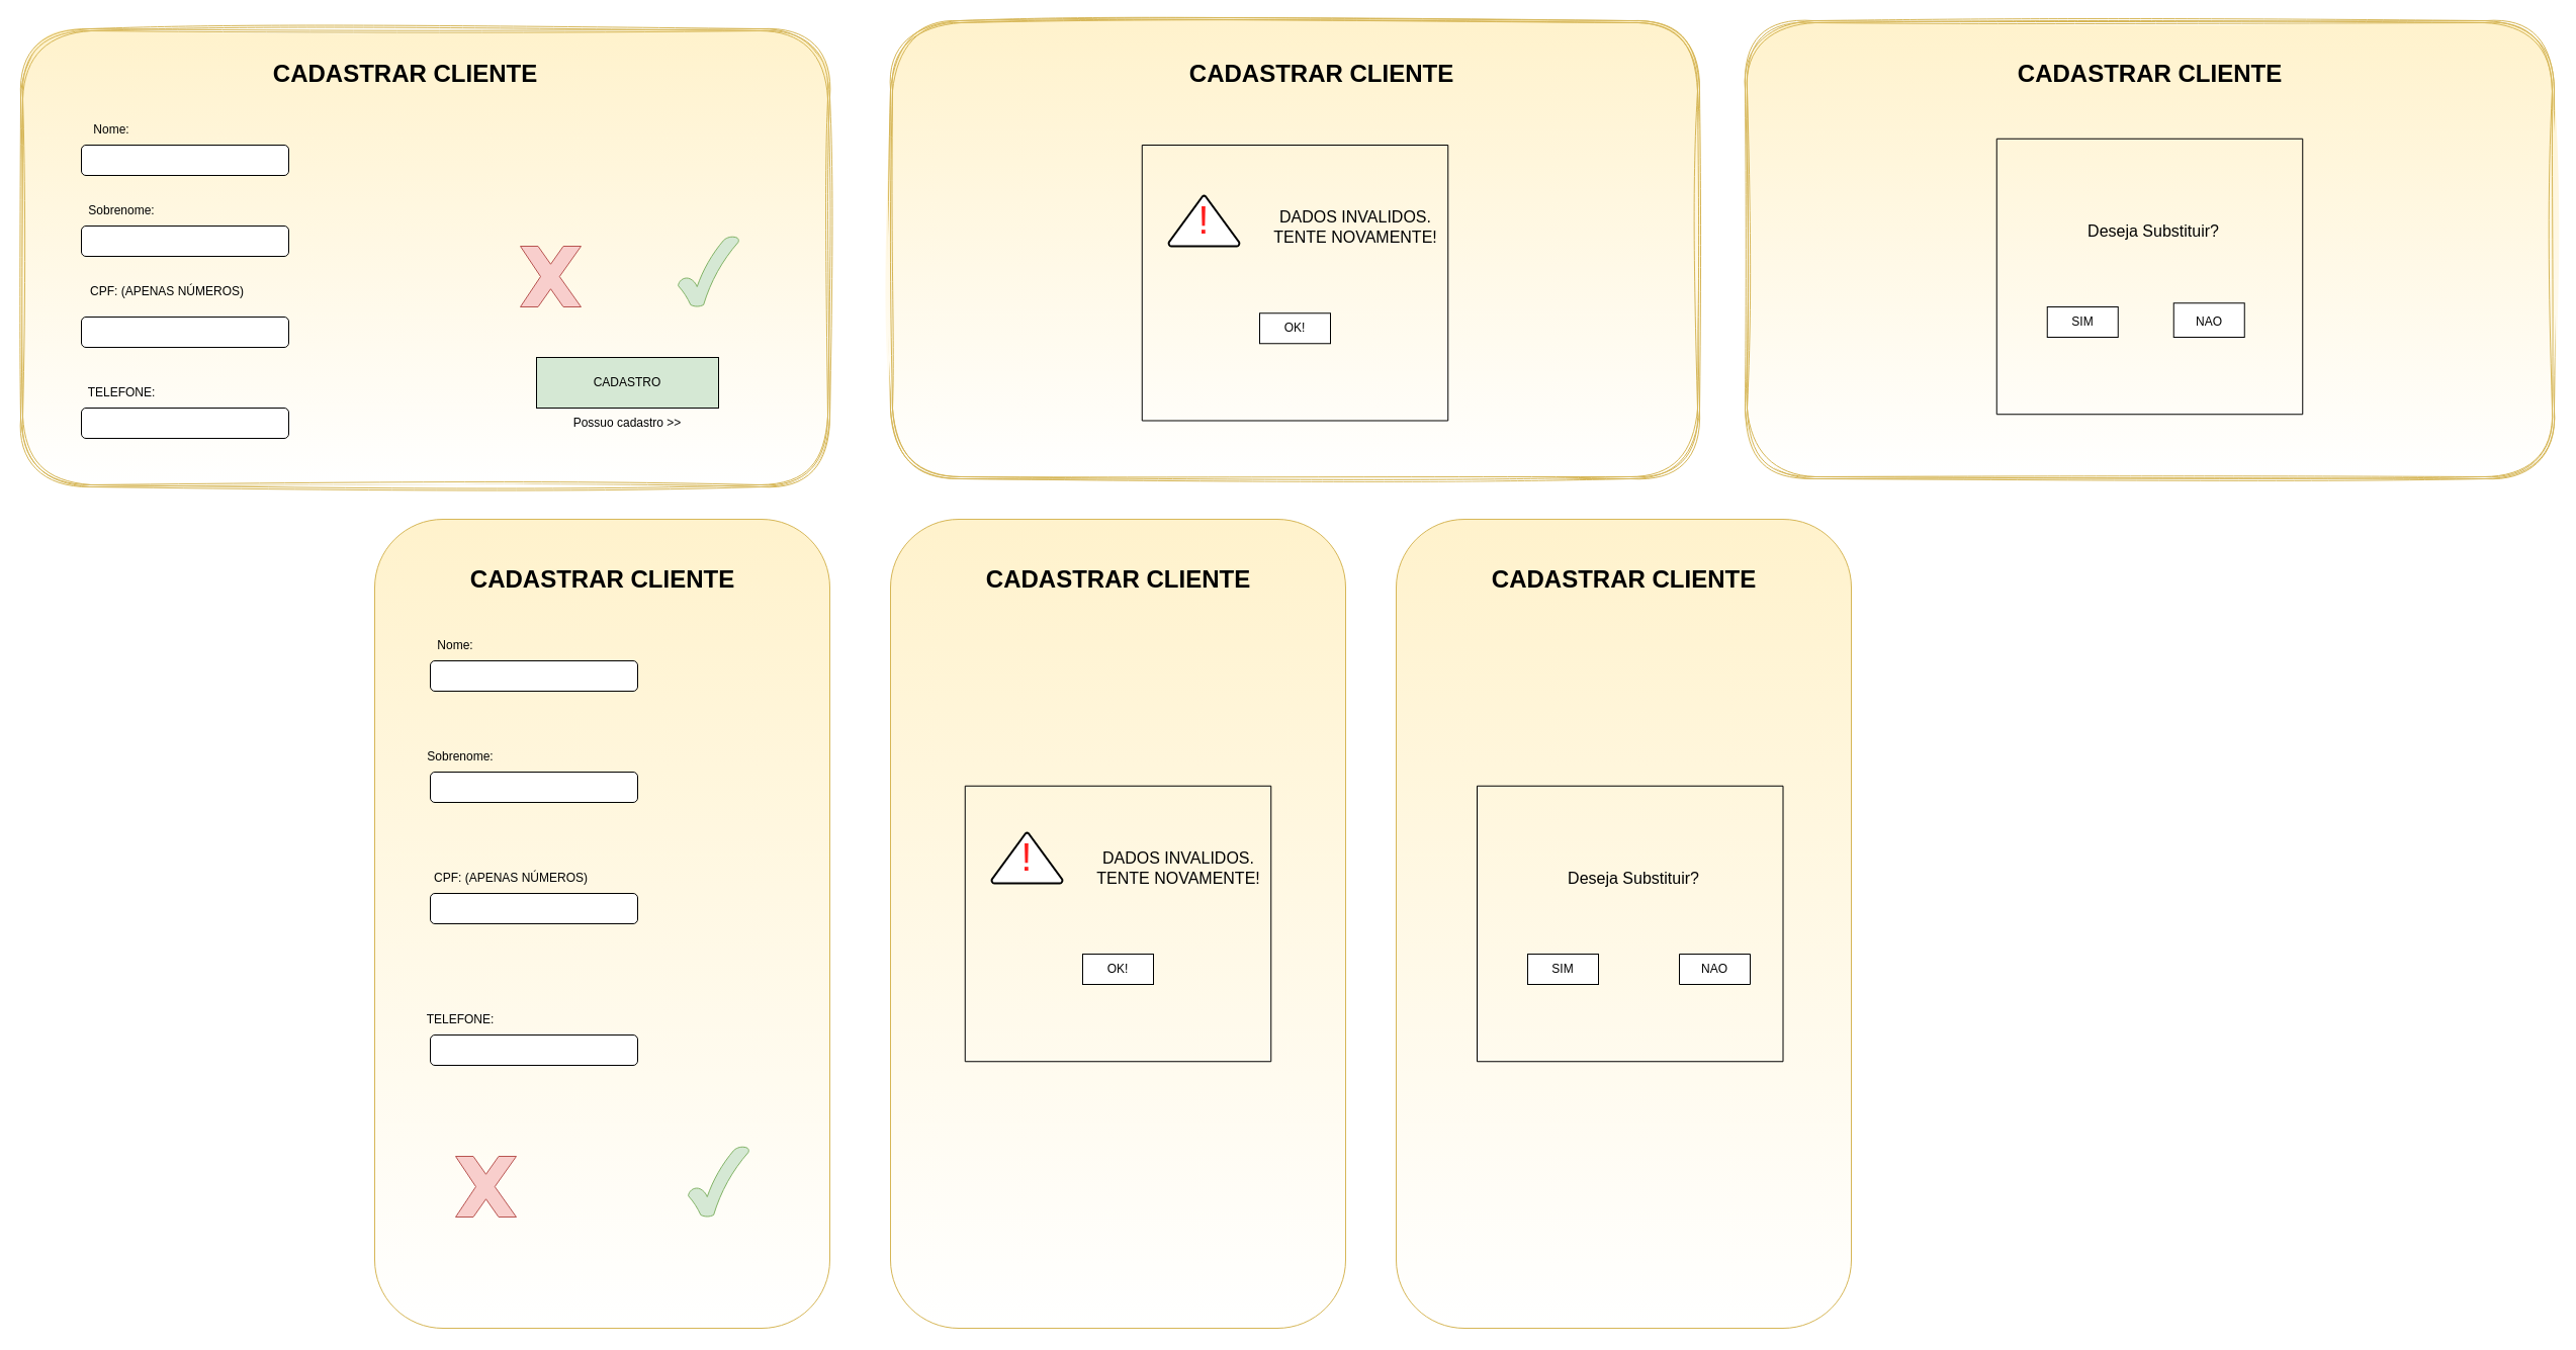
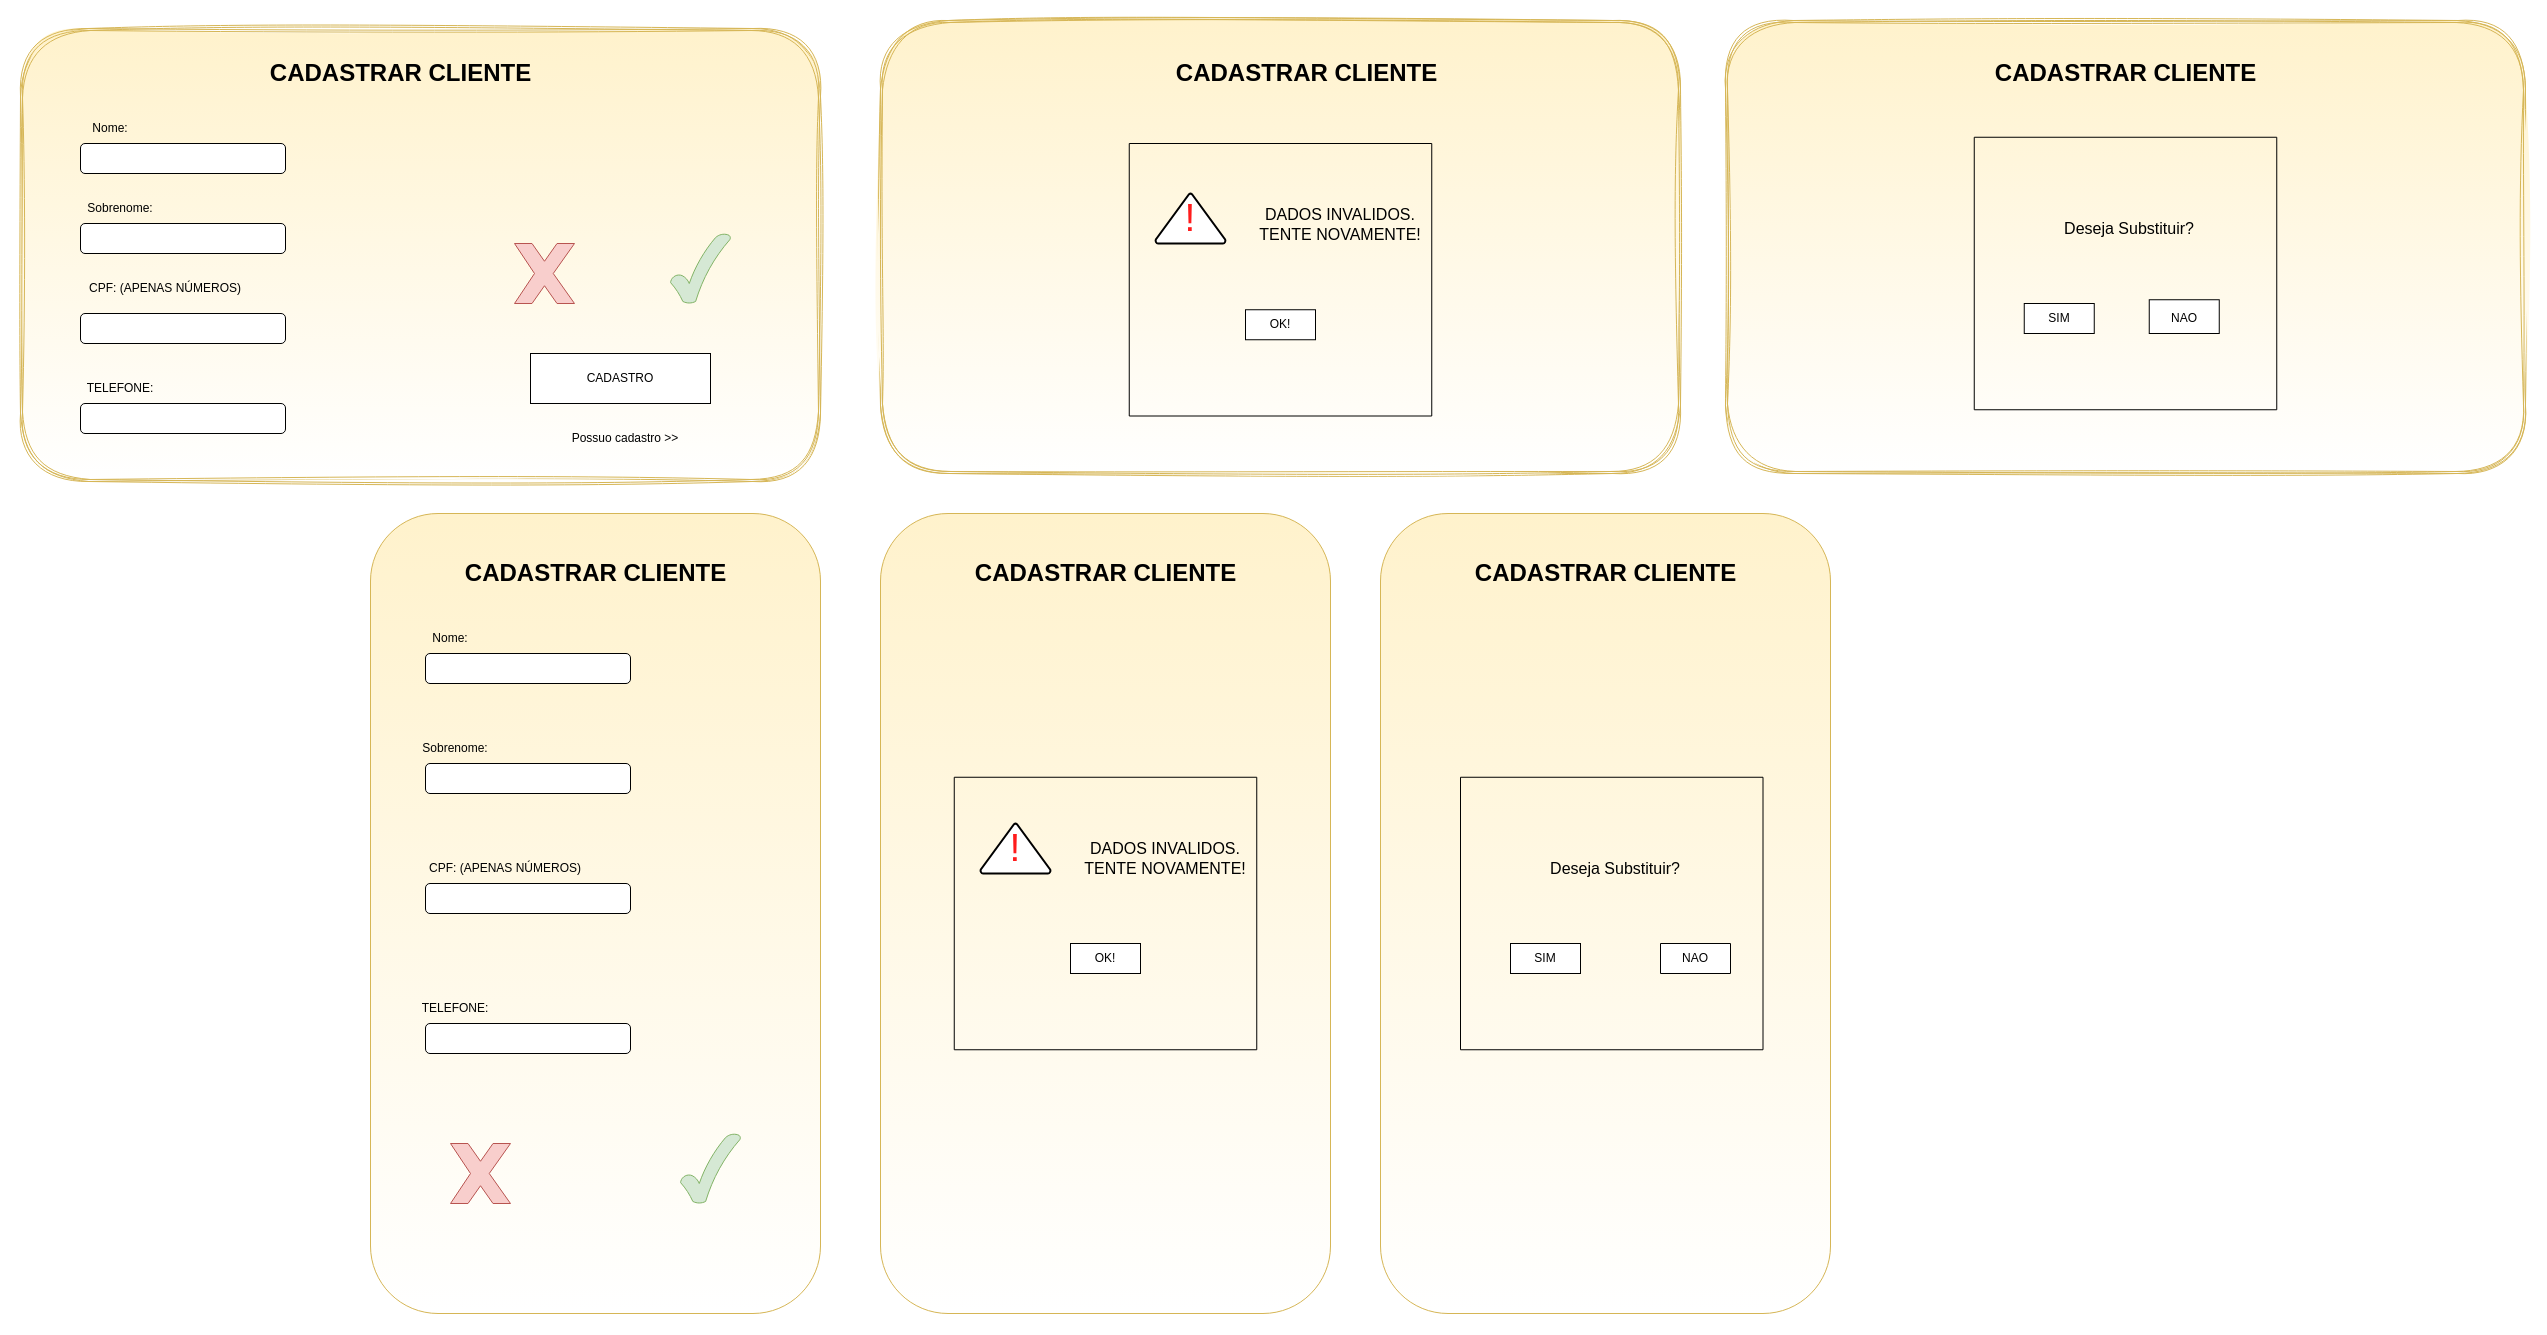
- <mxCell id="46" value="CADASTRO" style="rounded=0;whiteSpace=wrap;html=1;fillColor=#d5e8d4;" vertex="1" parent="1"><mxGeometry x="530" y="353" width="180" height="50" as="geometry" /></mxCell>
+ <mxCell id="46" value="CADASTRO" style="rounded=0;whiteSpace=wrap;html=1;" vertex="1" parent="1"><mxGeometry x="530" y="353" width="180" height="50" as="geometry" /></mxCell>
- <mxCell id="47" value="Possuo cadastro &amp;gt;&amp;gt;" style="text;html=1;align=center;verticalAlign=middle;whiteSpace=wrap;rounded=0;" vertex="1" parent="1"><mxGeometry x="550" y="403" width="140" height="30" as="geometry" /></mxCell>
+ <mxCell id="47" value="Possuo cadastro &amp;gt;&amp;gt;" style="text;html=1;align=center;verticalAlign=middle;whiteSpace=wrap;rounded=0;" vertex="1" parent="1"><mxGeometry x="555" y="423" width="140" height="30" as="geometry" /></mxCell>
